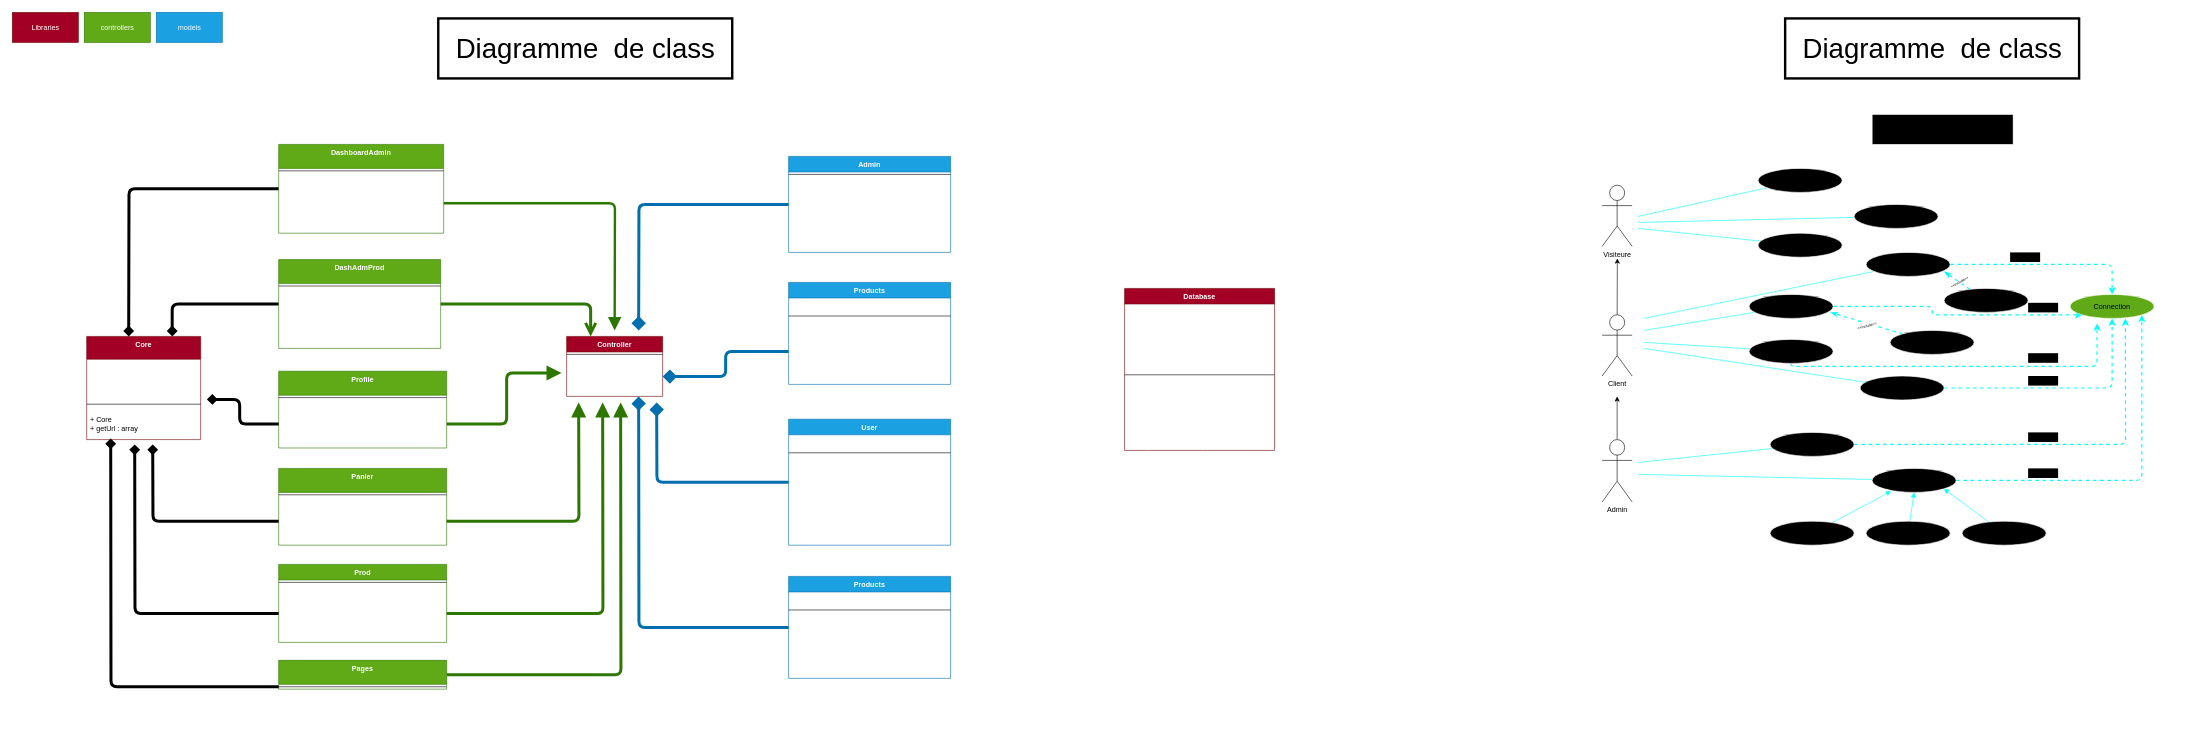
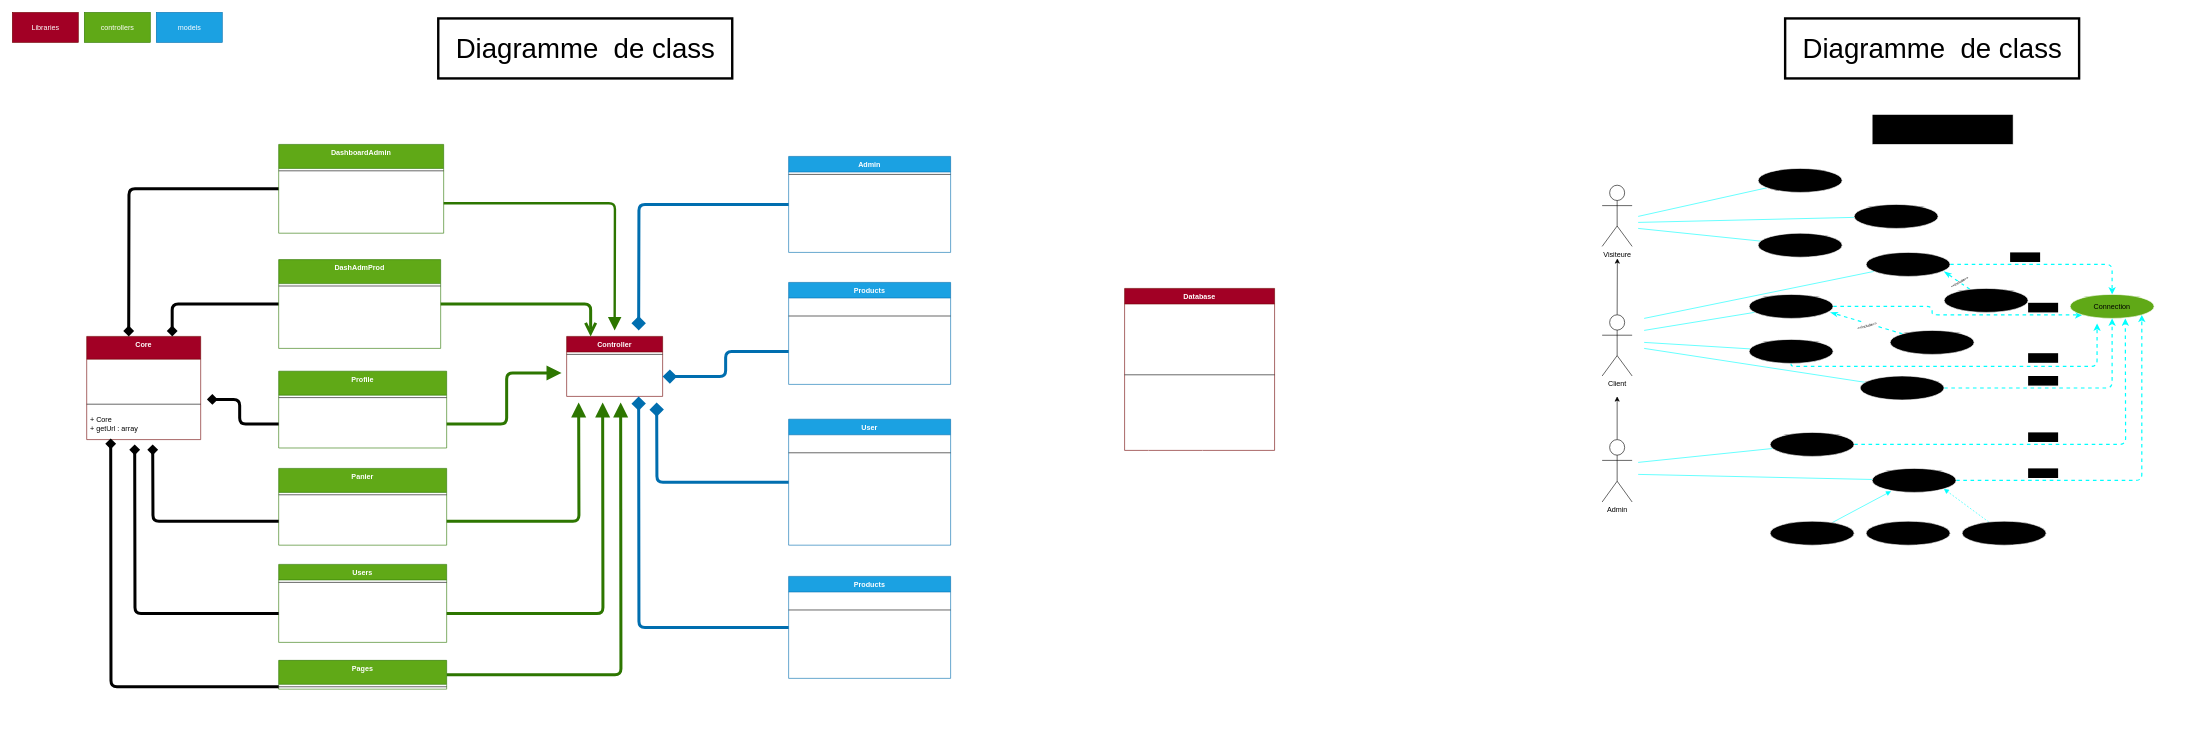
- <mxCell id="113" style="edgeStyle=none;html=1;entryX=1;entryY=1;entryDx=0;entryDy=0;fontSize=6;endArrow=block;endFill=1;strokeColor=#00FFFF;" parent="1" source="114" target="108" edge="1"><mxGeometry relative="1" as="geometry" /></mxCell>
+ <mxCell id="113" style="edgeStyle=none;html=1;entryX=1;entryY=1;entryDx=0;entryDy=0;fontSize=6;endArrow=block;endFill=1;strokeColor=#00FFFF;dashed=1;" parent="1" source="114" target="108" edge="1"><mxGeometry relative="1" as="geometry" /></mxCell>
- <mxCell id="111" style="edgeStyle=none;html=1;entryX=0.5;entryY=1;entryDx=0;entryDy=0;fontSize=6;endArrow=block;endFill=1;strokeColor=#00FFFF;" parent="1" source="112" target="108" edge="1"><mxGeometry relative="1" as="geometry" /></mxCell>
- <mxCell id="37" value="Prod" style="swimlane;fontStyle=1;align=center;verticalAlign=top;childLayout=stackLayout;horizontal=1;startSize=26;horizontalStack=0;resizeParent=1;resizeParentMax=0;resizeLast=0;collapsible=1;marginBottom=0;fontColor=#ffffff;fillColor=#60a917;strokeColor=#2D7600;" parent="1" vertex="1"><mxGeometry x="464" y="940" width="280" height="130" as="geometry" /></mxCell>
+ <mxCell id="37" value="Users" style="swimlane;fontStyle=1;align=center;verticalAlign=top;childLayout=stackLayout;horizontal=1;startSize=26;horizontalStack=0;resizeParent=1;resizeParentMax=0;resizeLast=0;collapsible=1;marginBottom=0;fontColor=#ffffff;fillColor=#60a917;strokeColor=#2D7600;" parent="1" vertex="1"><mxGeometry x="464" y="940" width="280" height="130" as="geometry" /></mxCell>
